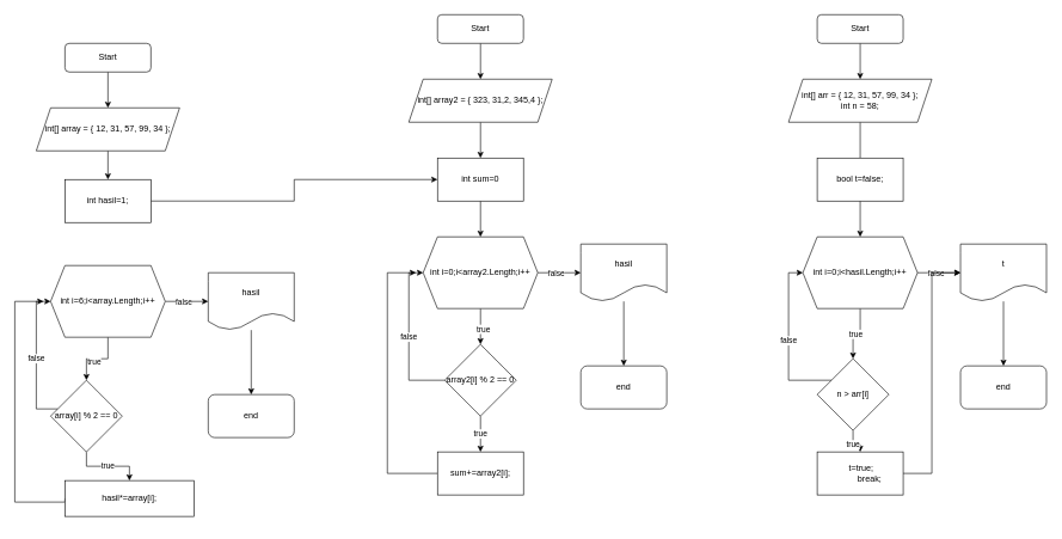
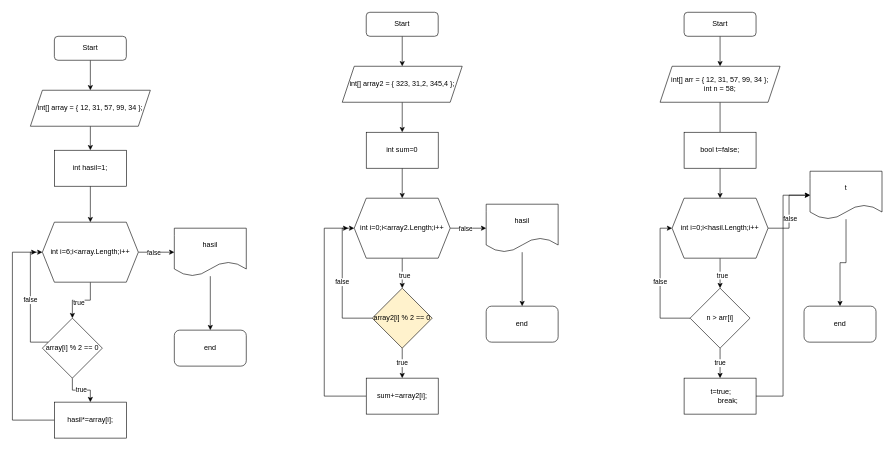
- <mxCell id="6" value="" style="edgeStyle=orthogonalEdgeStyle;rounded=0;orthogonalLoop=1;jettySize=auto;html=1;" edge="1" parent="1" source="7" target="26"><mxGeometry relative="1" as="geometry" /></mxCell>
+ <mxCell id="6" value="" style="edgeStyle=orthogonalEdgeStyle;rounded=0;orthogonalLoop=1;jettySize=auto;html=1;" edge="1" parent="1" source="7" target="12"><mxGeometry relative="1" as="geometry" /></mxCell>
- <mxCell id="57" value="t" style="shape=document;whiteSpace=wrap;html=1;boundedLbl=1;" vertex="1" parent="1"><mxGeometry x="1340" y="340" width="120" height="80" as="geometry" /></mxCell>
+ <mxCell id="57" value="t" style="shape=document;whiteSpace=wrap;html=1;boundedLbl=1;" vertex="1" parent="1"><mxGeometry x="1350" y="285" width="120" height="80" as="geometry" /></mxCell>
- <mxCell id="34" value="array2[i] % 2 == 0" style="rhombus;whiteSpace=wrap;html=1;" vertex="1" parent="1"><mxGeometry x="620" y="480" width="100" height="100" as="geometry" /></mxCell>
+ <mxCell id="34" value="array2[i] % 2 == 0" style="rhombus;whiteSpace=wrap;html=1;fillColor=#fff2cc;" vertex="1" parent="1"><mxGeometry x="620" y="480" width="100" height="100" as="geometry" /></mxCell>
- <mxCell id="53" value="n &amp;gt; arr[i]" style="rhombus;whiteSpace=wrap;html=1;" vertex="1" parent="1"><mxGeometry x="1140" y="500" width="100" height="100" as="geometry" /></mxCell>
+ <mxCell id="53" value="n &amp;gt; arr[i]" style="rhombus;whiteSpace=wrap;html=1;" vertex="1" parent="1"><mxGeometry x="1150" y="480" width="100" height="100" as="geometry" /></mxCell>
- <mxCell id="17" value="hasil*=array[i];" style="whiteSpace=wrap;html=1;" vertex="1" parent="1"><mxGeometry x="90" y="670" width="180" height="50" as="geometry" /></mxCell>
+ <mxCell id="17" value="hasil*=array[i];" style="whiteSpace=wrap;html=1;" vertex="1" parent="1"><mxGeometry x="90" y="670" width="120" height="60" as="geometry" /></mxCell>
